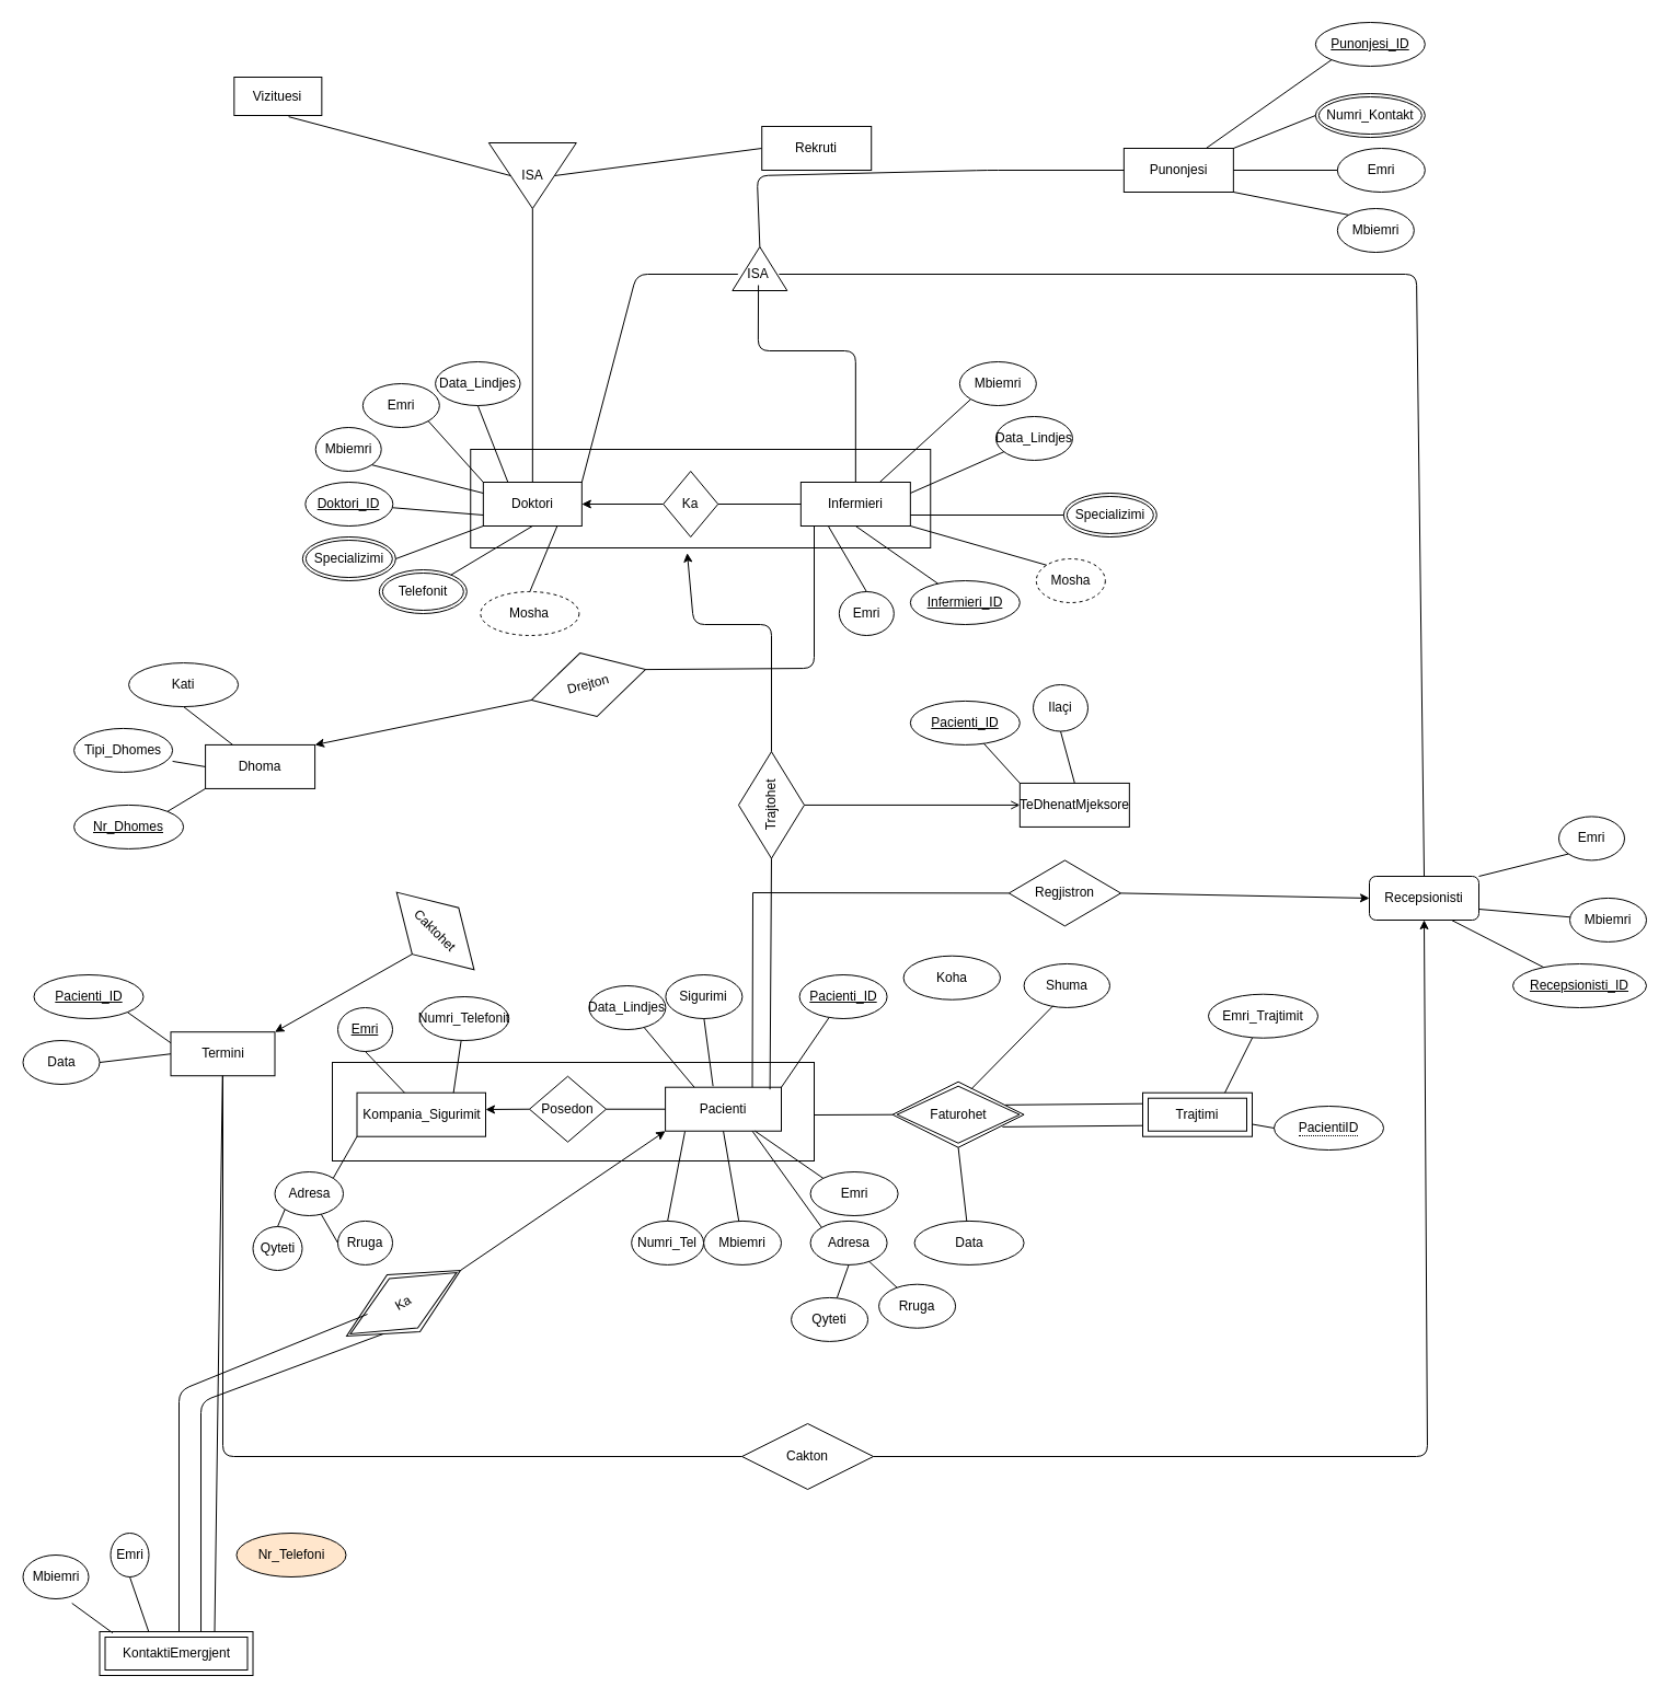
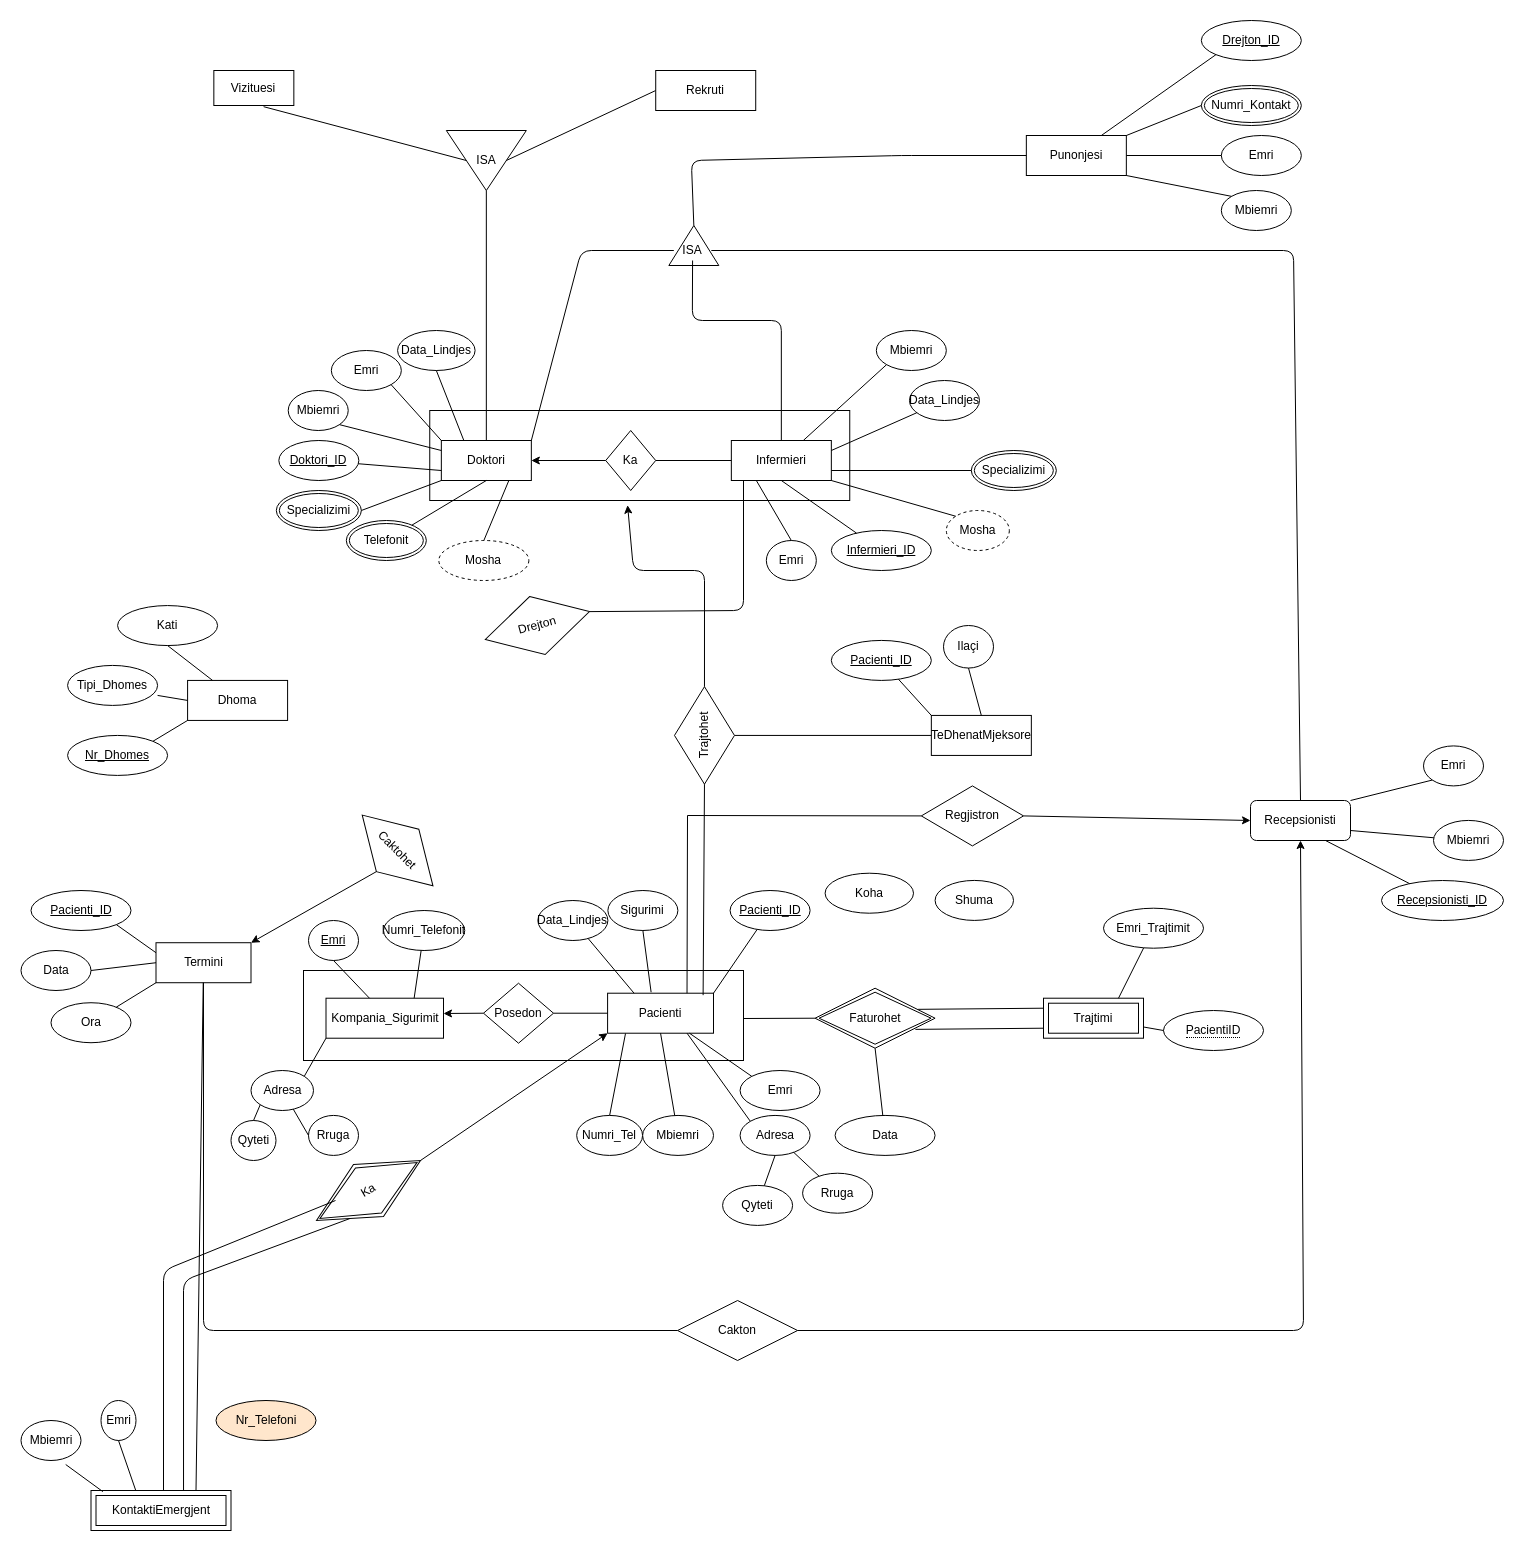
- <mxCell id="62" value="Punonjesi_ID" style="ellipse;whiteSpace=wrap;html=1;align=center;fontStyle=4;" parent="1" vertex="1"><mxGeometry x="1200.84" y="20" width="100" height="40" as="geometry" /></mxCell>
+ <mxCell id="62" value="Drejton_ID" style="ellipse;whiteSpace=wrap;html=1;align=center;fontStyle=4;" parent="1" vertex="1"><mxGeometry x="1200.84" y="20" width="100" height="40" as="geometry" /></mxCell>
- <mxCell id="102" value="Rekruti" style="whiteSpace=wrap;html=1;align=center;" parent="1" vertex="1"><mxGeometry x="695.22" y="115" width="100" height="40" as="geometry" /></mxCell>
+ <mxCell id="102" value="Rekruti" style="whiteSpace=wrap;html=1;align=center;" parent="1" vertex="1"><mxGeometry x="655.22" y="70" width="100" height="40" as="geometry" /></mxCell>
- <mxCell id="154" value="" style="endArrow=classic;html=1;exitX=0;exitY=0.5;exitDx=0;exitDy=0;entryX=1;entryY=0;entryDx=0;entryDy=0;" edge="1" parent="1" source="153" target="71"><mxGeometry width="50" height="50" relative="1" as="geometry"><mxPoint x="743" y="790" as="sourcePoint" /><mxPoint x="793" y="740" as="targetPoint" /></mxGeometry></mxCell>
- <mxCell id="80" value="" style="endArrow=open;html=1;entryX=0;entryY=0.5;entryDx=0;entryDy=0;exitX=0.5;exitY=1;exitDx=0;exitDy=0;" parent="1" source="107" target="76" edge="1"><mxGeometry width="50" height="50" relative="1" as="geometry"><mxPoint x="897.753" y="531.906" as="sourcePoint" /><mxPoint x="812.14" y="672.56" as="targetPoint" /></mxGeometry></mxCell>
+ <mxCell id="80" value="" style="endArrow=none;html=1;entryX=0;entryY=0.5;entryDx=0;entryDy=0;exitX=0.5;exitY=1;exitDx=0;exitDy=0;" parent="1" source="107" target="76" edge="1"><mxGeometry width="50" height="50" relative="1" as="geometry"><mxPoint x="897.753" y="531.906" as="sourcePoint" /><mxPoint x="812.14" y="672.56" as="targetPoint" /></mxGeometry></mxCell>
- <mxCell id="124" value="" style="endArrow=none;html=1;exitX=0.34;exitY=0.957;exitDx=0;exitDy=0;exitPerimeter=0;entryX=0.597;entryY=0.114;entryDx=0;entryDy=0;entryPerimeter=0;" parent="1" source="120" target="119" edge="1"><mxGeometry width="50" height="50" relative="1" as="geometry"><mxPoint x="1194.81" y="1150" as="sourcePoint" /><mxPoint x="903" y="1013" as="targetPoint" /><Array as="points" /></mxGeometry></mxCell>
+ <mxCell id="44" value="" style="endArrow=none;html=1;exitX=0;exitY=1;exitDx=0;exitDy=0;" parent="1" source="38" target="43" edge="1"><mxGeometry width="50" height="50" relative="1" as="geometry"><mxPoint x="150.5" y="977.22" as="sourcePoint" /><mxPoint x="575.5" y="1082.22" as="targetPoint" /></mxGeometry></mxCell>
+ <mxCell id="43" value="Ora" style="ellipse;whiteSpace=wrap;html=1;align=center;" parent="1" vertex="1"><mxGeometry x="50.5" y="1002.22" width="80" height="40" as="geometry" /></mxCell>
